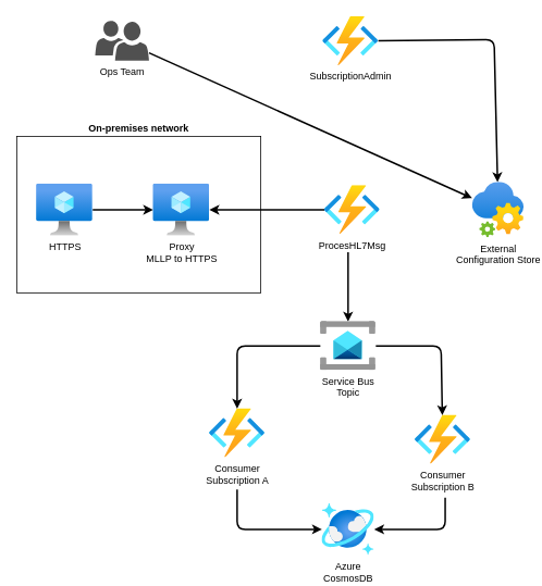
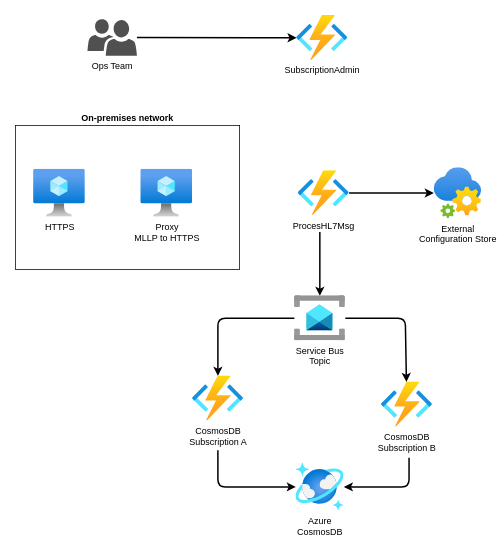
- <mxCell id="5" style="edgeStyle=none;html=1;strokeColor=#000000;strokeWidth=2;fontColor=#000000;" edge="1" parent="1" source="6" target="7"><mxGeometry relative="1" as="geometry"><Array as="points"><mxPoint x="605" y="48" /></Array></mxGeometry></mxCell>
- <mxCell id="20" style="edgeStyle=none;html=1;strokeColor=#000000;strokeWidth=2;fontColor=#000000;" edge="1" parent="1" source="21" target="7"><mxGeometry relative="1" as="geometry" /></mxCell>
+ <mxCell id="20" style="edgeStyle=none;html=1;strokeColor=#000000;strokeWidth=2;fontColor=#000000;" edge="1" parent="1" source="21" target="6"><mxGeometry relative="1" as="geometry" /></mxCell>
- <mxCell id="17" value="" style="edgeStyle=none;html=1;strokeColor=#000000;fontColor=#000000;strokeWidth=2;" edge="1" parent="1" source="18" target="19"><mxGeometry relative="1" as="geometry" /></mxCell>
- <mxCell id="2" style="edgeStyle=none;html=1;strokeColor=#000000;strokeWidth=2;fontColor=#000000;" edge="1" parent="1" source="4" target="19"><mxGeometry relative="1" as="geometry" /></mxCell>
+ <mxCell id="2" style="edgeStyle=none;html=1;strokeColor=#000000;strokeWidth=2;fontColor=#000000;" edge="1" parent="1" source="4" target="7"><mxGeometry relative="1" as="geometry" /></mxCell>
- <mxCell id="12" value="Consumer&lt;br&gt;Subscription A" style="aspect=fixed;html=1;points=[];align=center;image;fontSize=12;image=img/lib/azure2/iot/Function_Apps.svg;fontColor=#000000;labelBackgroundColor=none;" parent="1" vertex="1"><mxGeometry x="256" y="501" width="68" height="60" as="geometry" /></mxCell>
+ <mxCell id="12" value="CosmosDB&lt;br&gt;Subscription A" style="aspect=fixed;html=1;points=[];align=center;image;fontSize=12;image=img/lib/azure2/iot/Function_Apps.svg;fontColor=#000000;labelBackgroundColor=none;" parent="1" vertex="1"><mxGeometry x="256" y="501" width="68" height="60" as="geometry" /></mxCell>
- <mxCell id="14" value="Consumer&lt;br&gt;Subscription B" style="aspect=fixed;html=1;points=[];align=center;image;fontSize=12;image=img/lib/azure2/iot/Function_Apps.svg;fontColor=#000000;labelBackgroundColor=none;" parent="1" vertex="1"><mxGeometry x="508" y="509" width="68" height="60" as="geometry" /></mxCell>
+ <mxCell id="14" value="CosmosDB&lt;br&gt;Subscription B" style="aspect=fixed;html=1;points=[];align=center;image;fontSize=12;image=img/lib/azure2/iot/Function_Apps.svg;fontColor=#000000;labelBackgroundColor=none;" parent="1" vertex="1"><mxGeometry x="508" y="509" width="68" height="60" as="geometry" /></mxCell>
